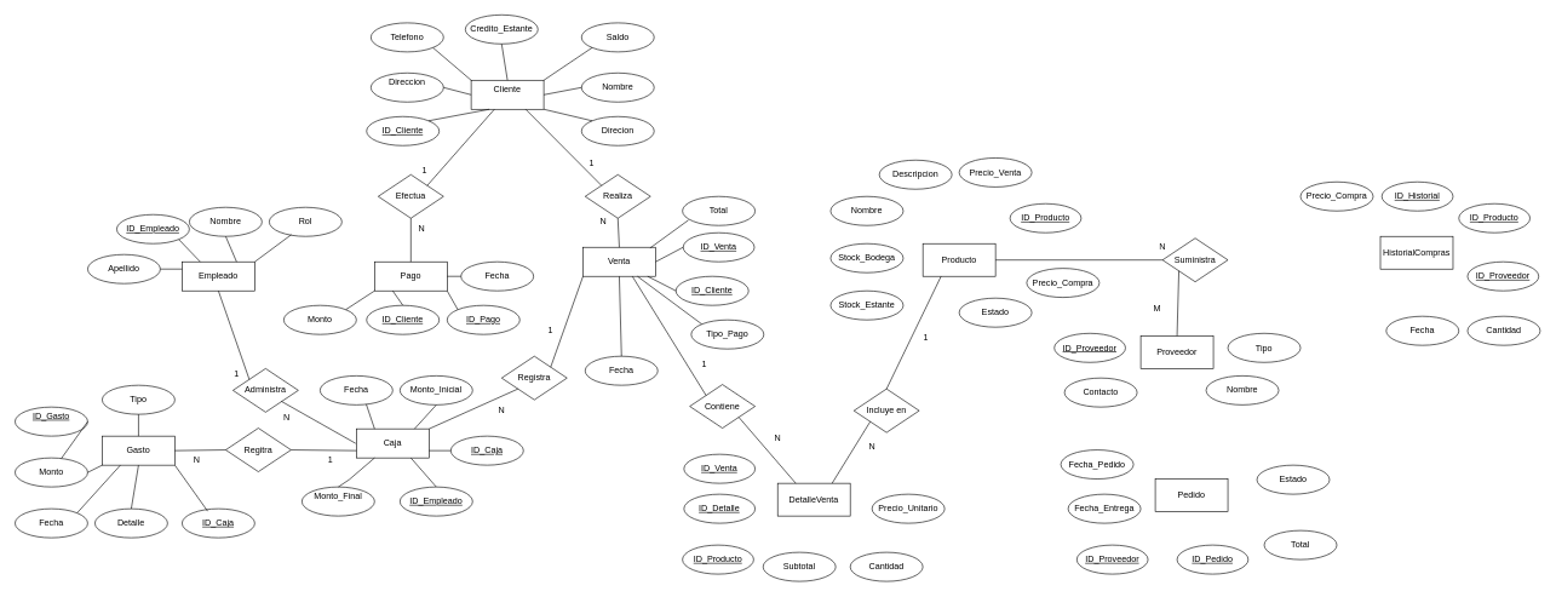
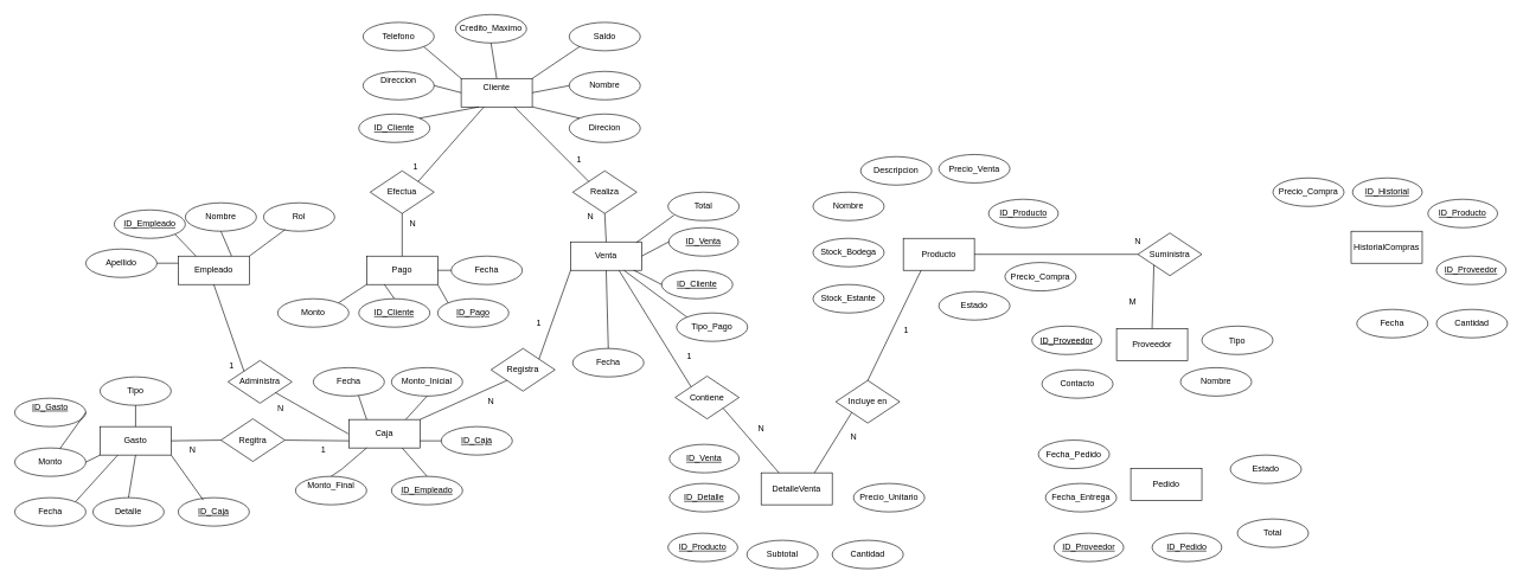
- <mxCell id="7" value="Credito_Estante" style="ellipse;whiteSpace=wrap;html=1;align=center;" vertex="1" parent="1"><mxGeometry x="640" y="20" width="100" height="40" as="geometry" /></mxCell>
+ <mxCell id="7" value="Credito_Maximo" style="ellipse;whiteSpace=wrap;html=1;align=center;" vertex="1" parent="1"><mxGeometry x="640" y="20" width="100" height="40" as="geometry" /></mxCell>
